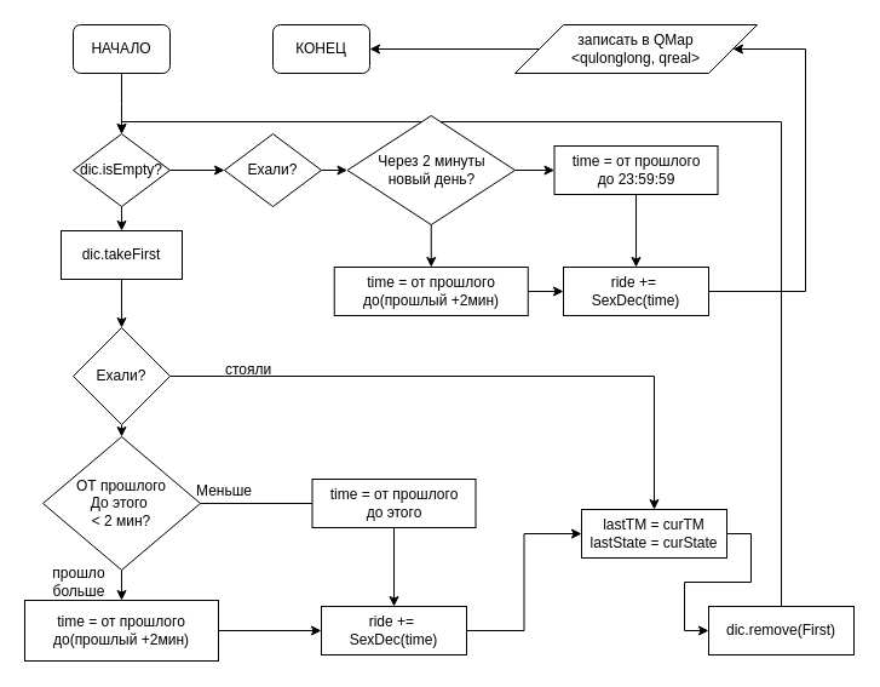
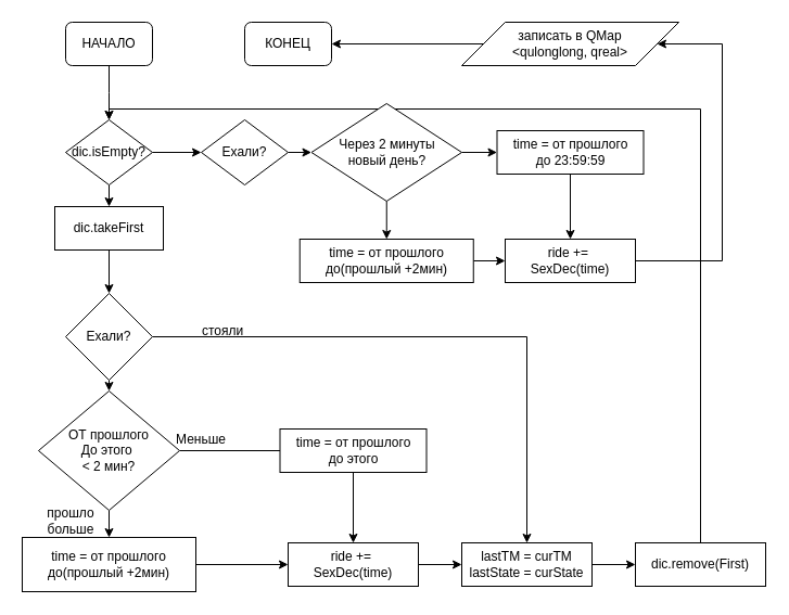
- <mxCell id="14" value="lastTM = curTM&lt;br&gt;lastState = curState" style="rounded=0;whiteSpace=wrap;html=1;" vertex="1" parent="1"><mxGeometry x="480" y="420" width="120" height="40" as="geometry" /></mxCell>
+ <mxCell id="14" value="lastTM = curTM&lt;br&gt;lastState = curState" style="rounded=0;whiteSpace=wrap;html=1;" vertex="1" parent="1"><mxGeometry x="425" y="500" width="120" height="40" as="geometry" /></mxCell>
